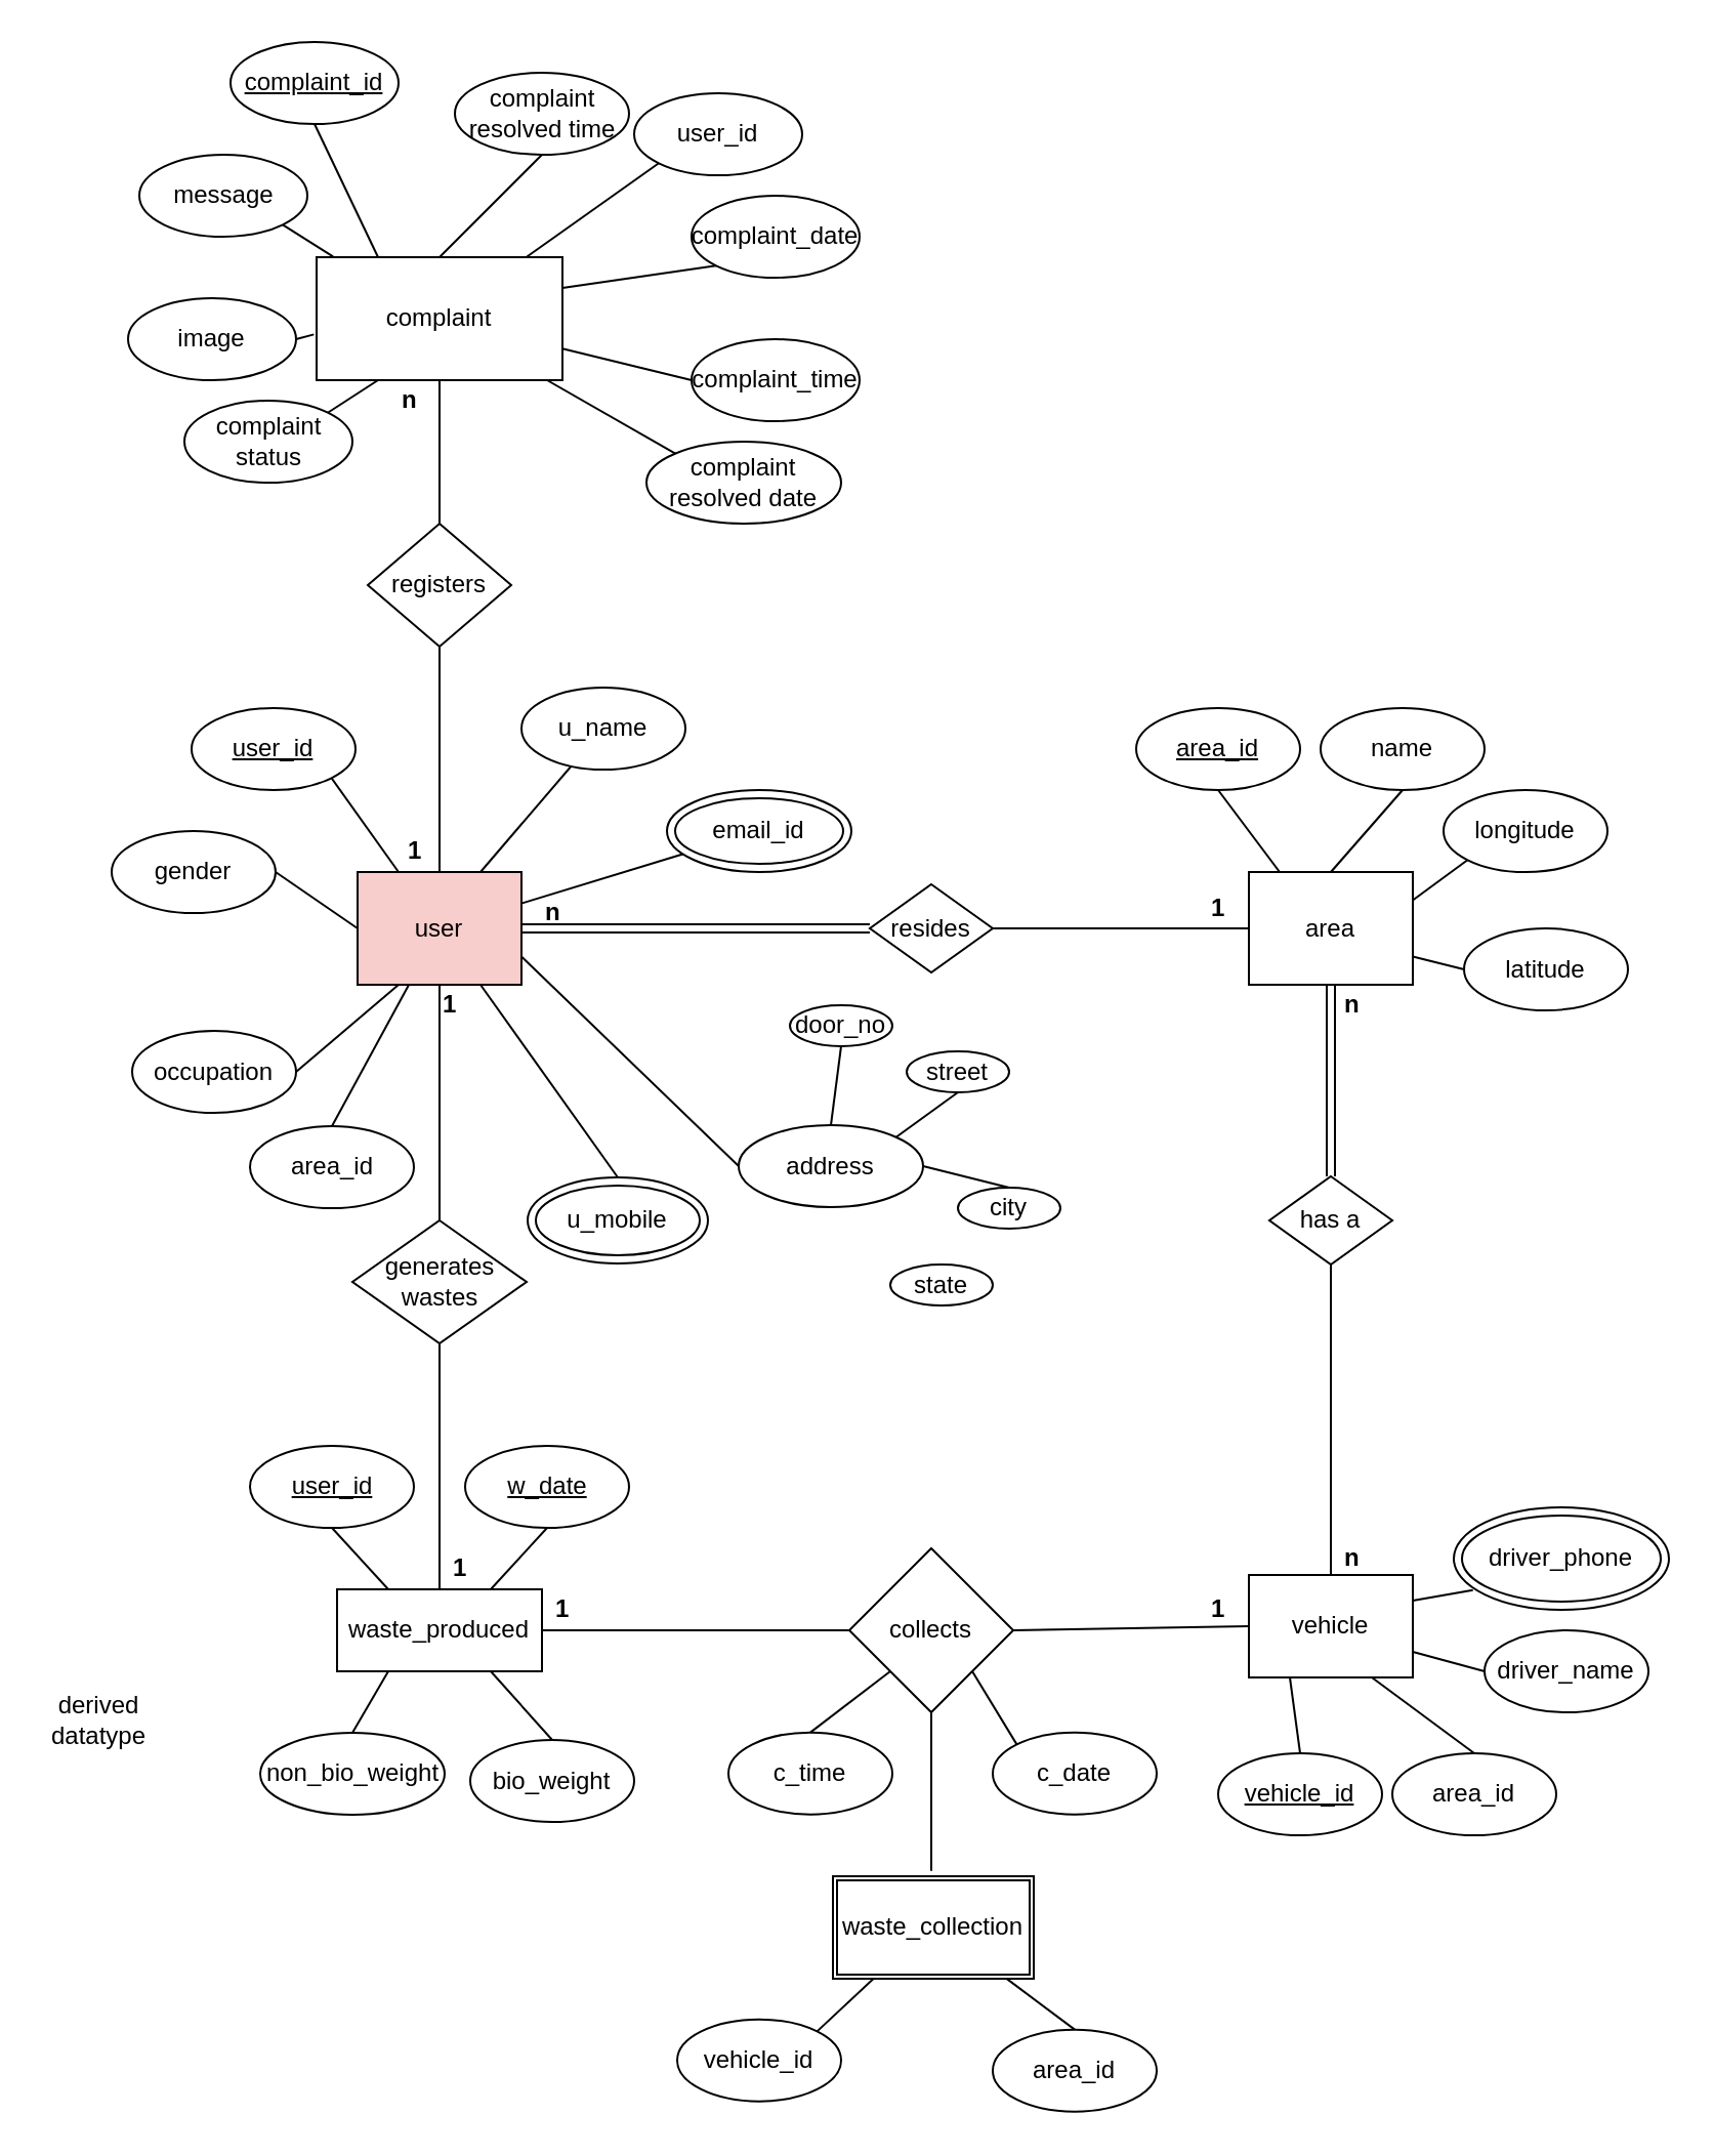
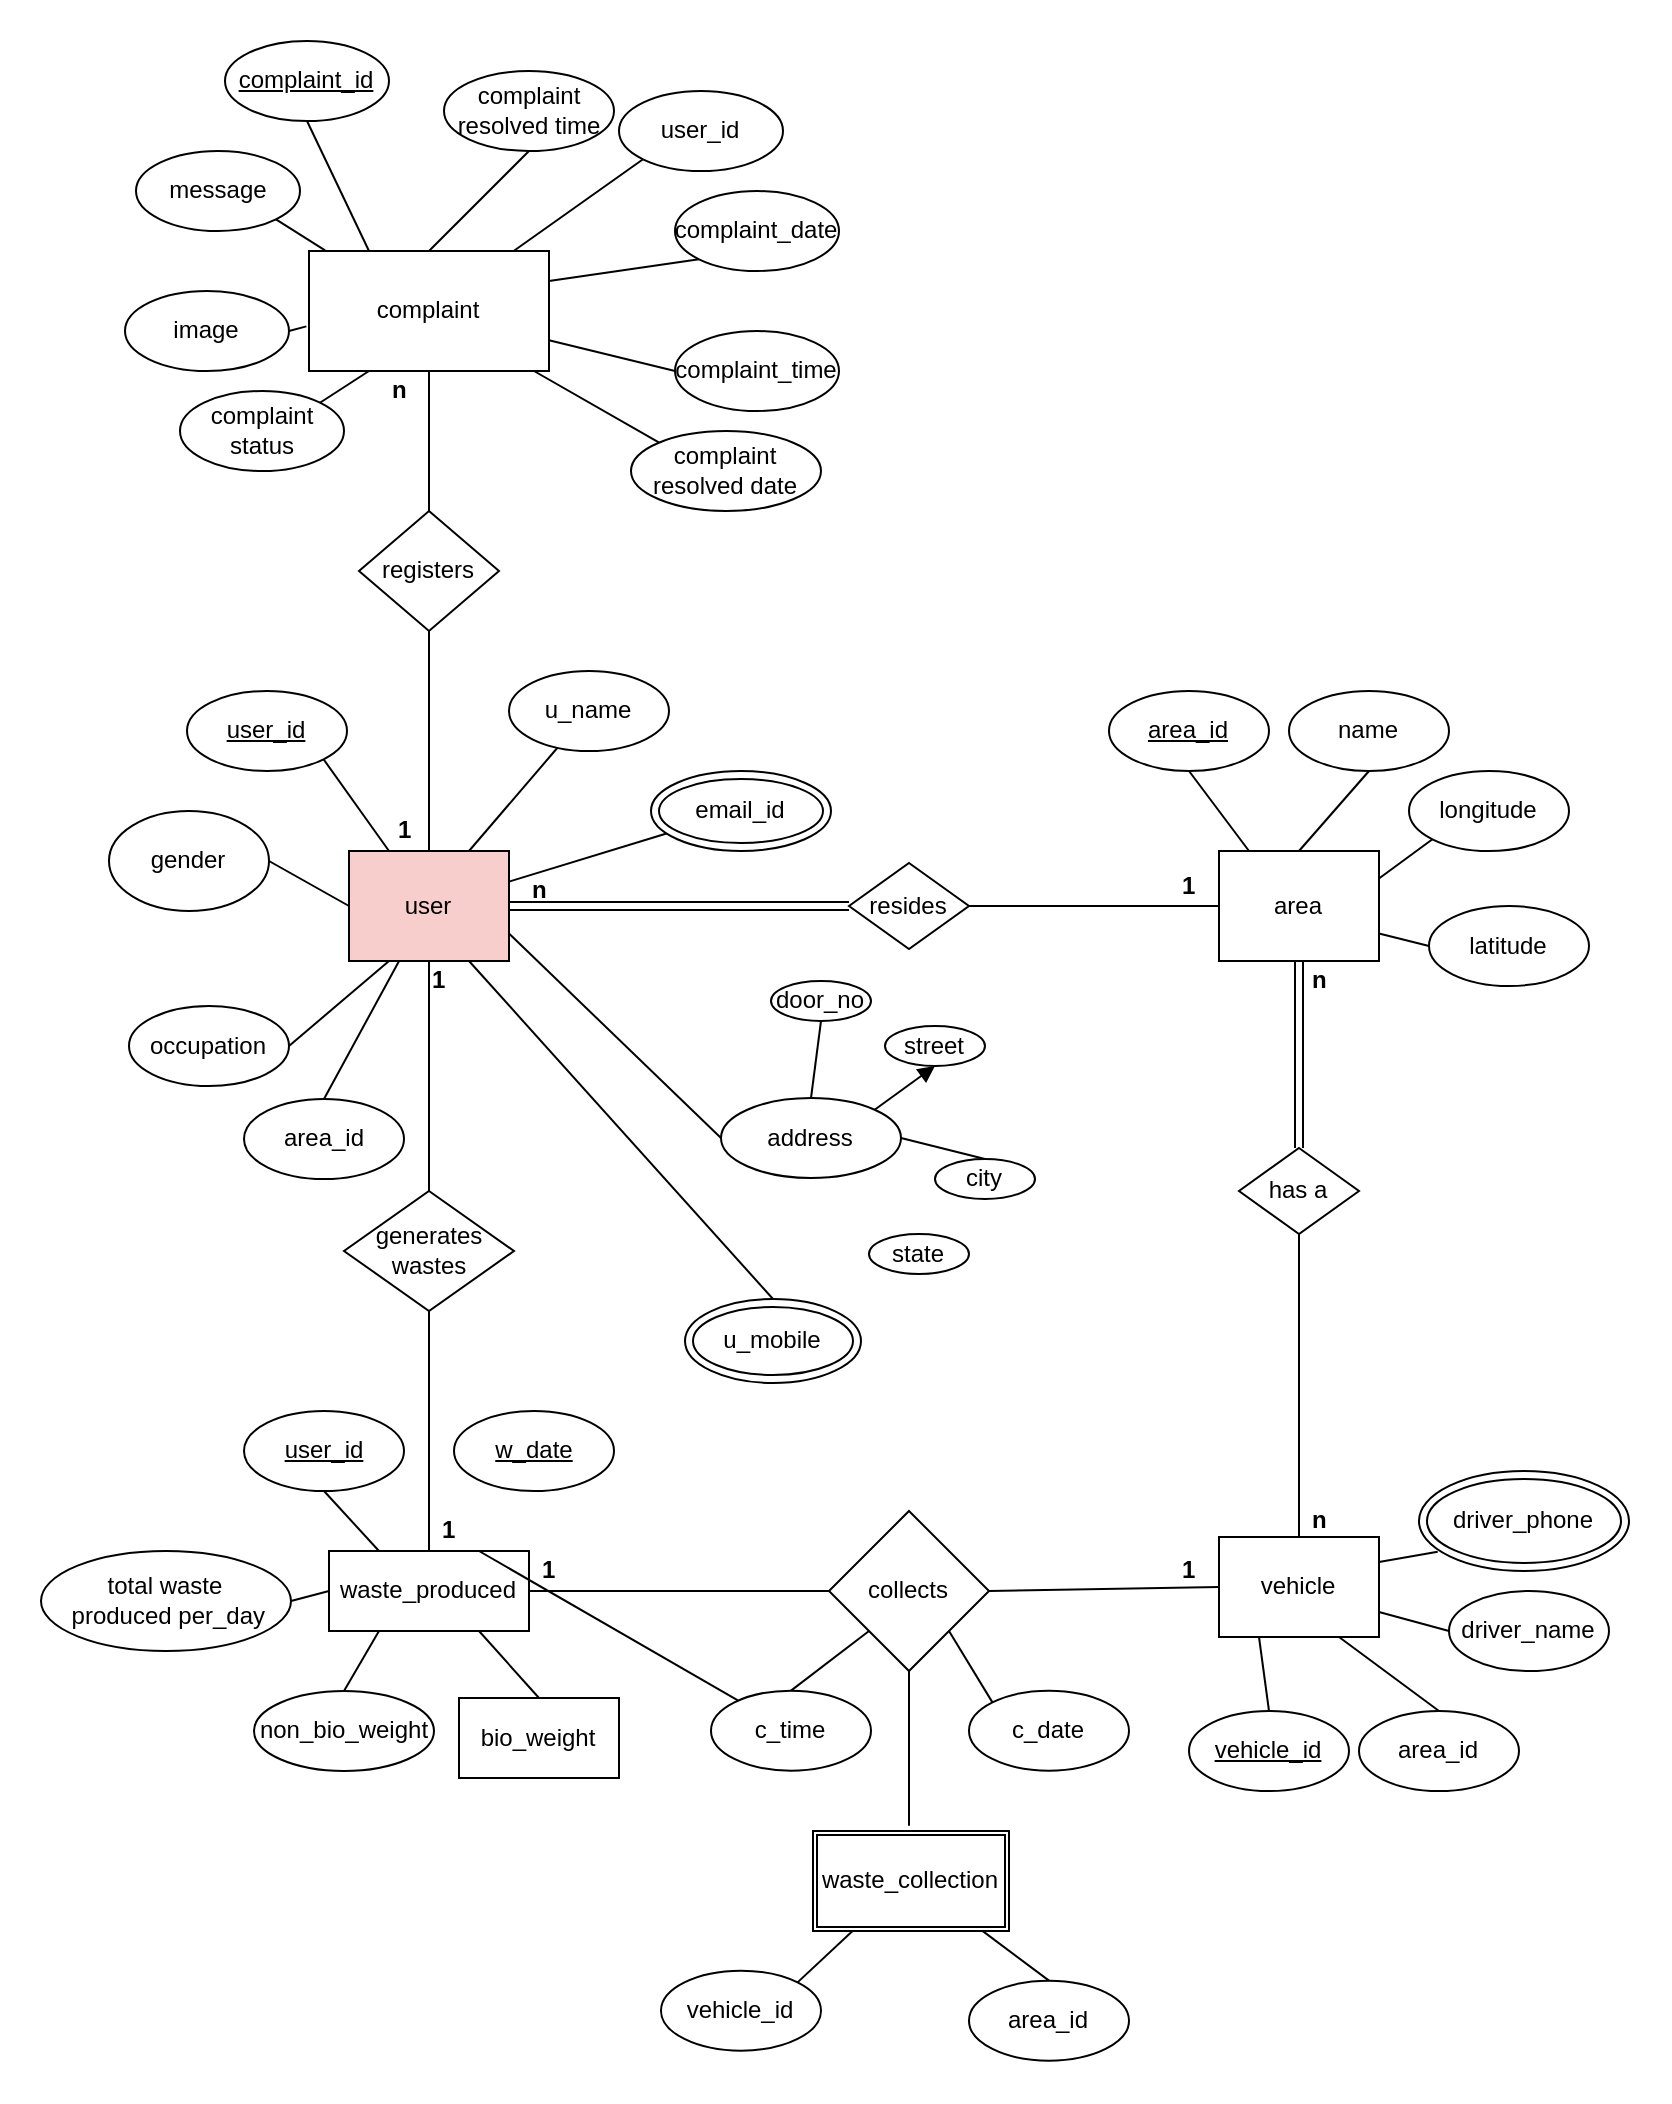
- <mxCell id="8" value="gender" style="ellipse;whiteSpace=wrap;html=1;shadow=0;" parent="1" vertex="1"><mxGeometry x="54" y="405" width="80" height="40" as="geometry" /></mxCell>
+ <mxCell id="8" value="gender" style="ellipse;whiteSpace=wrap;html=1;shadow=0;" parent="1" vertex="1"><mxGeometry x="54" y="405" width="80" height="50" as="geometry" /></mxCell>
- <mxCell id="101" value="" style="endArrow=none;html=1;entryX=0.5;entryY=1;entryDx=0;entryDy=0;exitX=1;exitY=0;exitDx=0;exitDy=0;shadow=0;" parent="1" source="11" target="96" edge="1"><mxGeometry width="50" height="50" relative="1" as="geometry"><mxPoint x="415" y="558.5" as="sourcePoint" /><mxPoint x="440" y="522.5" as="targetPoint" /></mxGeometry></mxCell>
+ <mxCell id="101" value="" style="endArrow=block;html=1;entryX=0.5;entryY=1;entryDx=0;entryDy=0;exitX=1;exitY=0;exitDx=0;exitDy=0;shadow=0;" parent="1" source="11" target="96" edge="1"><mxGeometry width="50" height="50" relative="1" as="geometry"><mxPoint x="415" y="558.5" as="sourcePoint" /><mxPoint x="440" y="522.5" as="targetPoint" /></mxGeometry></mxCell>
- <mxCell id="103" value="u_mobile" style="ellipse;shape=doubleEllipse;whiteSpace=wrap;html=1;shadow=0;" parent="1" vertex="1"><mxGeometry x="257" y="574" width="88" height="42" as="geometry" /></mxCell>
+ <mxCell id="103" value="u_mobile" style="ellipse;shape=doubleEllipse;whiteSpace=wrap;html=1;shadow=0;" parent="1" vertex="1"><mxGeometry x="342" y="649" width="88" height="42" as="geometry" /></mxCell>
- <mxCell id="81" value="" style="endArrow=none;html=1;entryX=0.5;entryY=1;entryDx=0;entryDy=0;exitX=0.75;exitY=0;exitDx=0;exitDy=0;shadow=0;" parent="1" source="5" target="20" edge="1"><mxGeometry width="50" height="50" relative="1" as="geometry"><mxPoint x="199" y="785" as="sourcePoint" /><mxPoint x="172" y="755" as="targetPoint" /></mxGeometry></mxCell>
+ <mxCell id="81" value="" style="endArrow=none;html=1;exitX=0.75;exitY=0;exitDx=0;exitDy=0;shadow=0;" parent="1" source="5" target="32" edge="1"><mxGeometry width="50" height="50" relative="1" as="geometry"><mxPoint x="199" y="785" as="sourcePoint" /><mxPoint x="172" y="755" as="targetPoint" /></mxGeometry></mxCell>
+ <mxCell id="108" value="" style="endArrow=none;html=1;shadow=0;strokeColor=#000000;entryX=0;entryY=0.5;entryDx=0;entryDy=0;exitX=1;exitY=0.5;exitDx=0;exitDy=0;" edge="1" parent="1" source="107" target="5"><mxGeometry width="50" height="50" relative="1" as="geometry"><mxPoint x="57.5" y="918.5" as="sourcePoint" /><mxPoint x="107.5" y="868.5" as="targetPoint" /></mxGeometry></mxCell>
+ <mxCell id="107" value="total waste&lt;br&gt;&amp;nbsp;produced per_day" style="ellipse;whiteSpace=wrap;html=1;shadow=0;strokeColor=#000000;" vertex="1" parent="1"><mxGeometry x="20" y="775" width="125" height="50" as="geometry" /></mxCell>
- <mxCell id="109" value="derived datatype" style="text;html=1;strokeColor=none;fillColor=none;align=center;verticalAlign=middle;whiteSpace=wrap;rounded=0;shadow=0;" vertex="1" parent="1"><mxGeometry x="27.5" y="828.5" width="40" height="20" as="geometry" /></mxCell>
- <mxCell id="21" value="bio_weight" style="ellipse;whiteSpace=wrap;html=1;shadow=0;" parent="1" vertex="1"><mxGeometry x="229" y="848.5" width="80" height="40" as="geometry" /></mxCell>
+ <mxCell id="21" value="bio_weight" style="whiteSpace=wrap;html=1;shadow=0;rounded=0;" parent="1" vertex="1"><mxGeometry x="229" y="848.5" width="80" height="40" as="geometry" /></mxCell>
